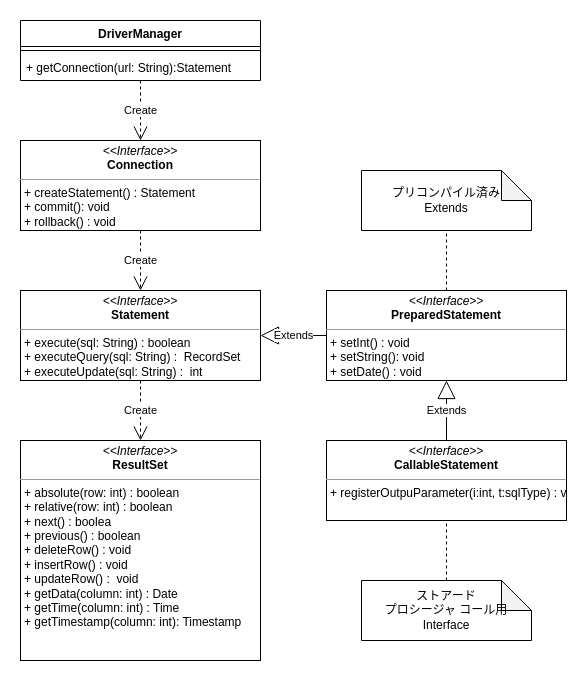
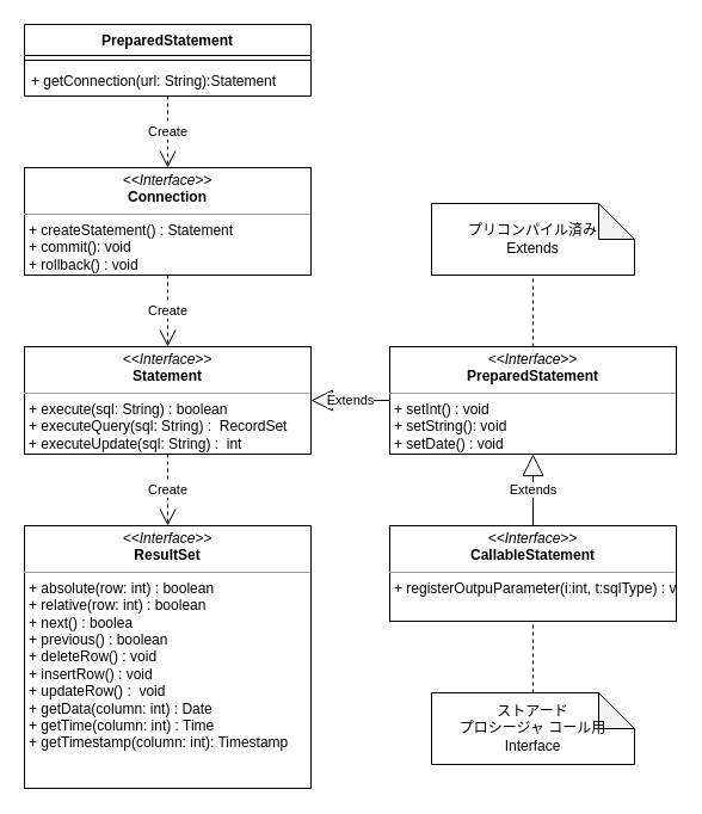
- <mxCell id="2" value="DriverManager" style="swimlane;fontStyle=1;align=center;verticalAlign=top;childLayout=stackLayout;horizontal=1;startSize=26;horizontalStack=0;resizeParent=1;resizeParentMax=0;resizeLast=0;collapsible=1;marginBottom=0;" parent="1" vertex="1"><mxGeometry x="20" y="20" width="240" height="60" as="geometry" /></mxCell>
+ <mxCell id="2" value="PreparedStatement" style="swimlane;fontStyle=1;align=center;verticalAlign=top;childLayout=stackLayout;horizontal=1;startSize=26;horizontalStack=0;resizeParent=1;resizeParentMax=0;resizeLast=0;collapsible=1;marginBottom=0;" parent="1" vertex="1"><mxGeometry x="20" y="20" width="240" height="60" as="geometry" /></mxCell>
